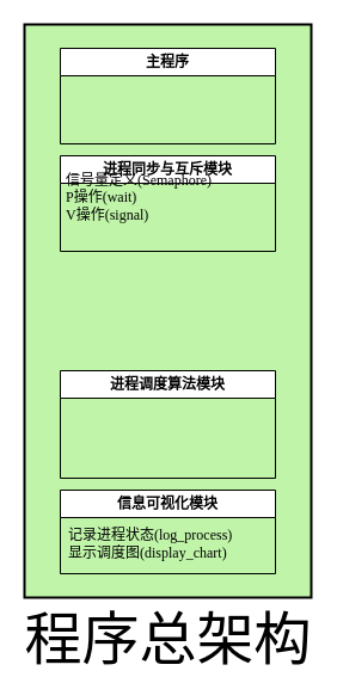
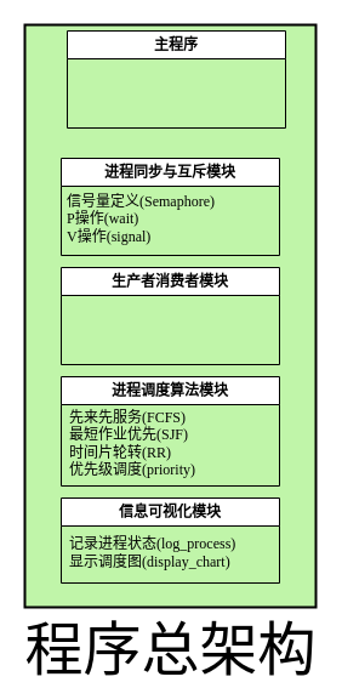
- <mxCell id="3" value="主程序" style="swimlane;whiteSpace=wrap;html=1;" vertex="1" parent="1"><mxGeometry x="50" y="40" width="180" height="80" as="geometry" /></mxCell>
+ <mxCell id="3" value="主程序" style="swimlane;whiteSpace=wrap;html=1;" vertex="1" parent="1"><mxGeometry x="55" y="25" width="180" height="80" as="geometry" /></mxCell>
- <mxCell id="5" value="&lt;font face=&quot;Lucida Console&quot;&gt;信号量定义(Semaphore)&lt;br&gt;P操作(wait)&lt;br&gt;V操作(signal)&amp;nbsp;&lt;/font&gt;" style="text;html=1;align=left;verticalAlign=middle;whiteSpace=wrap;rounded=0;" vertex="1" parent="4"><mxGeometry x="2.5" y="10" width="165" height="50" as="geometry" /></mxCell>
+ <mxCell id="5" value="&lt;font face=&quot;Lucida Console&quot;&gt;信号量定义(Semaphore)&lt;br&gt;P操作(wait)&lt;br&gt;V操作(signal)&amp;nbsp;&lt;/font&gt;" style="text;html=1;align=left;verticalAlign=middle;whiteSpace=wrap;rounded=0;" vertex="1" parent="4"><mxGeometry x="2.5" y="25" width="165" height="50" as="geometry" /></mxCell>
+ <mxCell id="6" value="生产者消费者模块" style="swimlane;whiteSpace=wrap;html=1;" vertex="1" parent="1"><mxGeometry x="50" y="220" width="180" height="80" as="geometry" /></mxCell>
+ <mxCell id="8" value="&lt;font face=&quot;Lucida Console&quot;&gt;先来先服务(FCFS)&lt;br&gt;最短作业优先(SJF)&lt;br&gt;时间片轮转(RR)&lt;br&gt;优先级调度(priority)&lt;/font&gt;" style="text;html=1;align=left;verticalAlign=middle;whiteSpace=wrap;rounded=0;" vertex="1" parent="7"><mxGeometry x="5" y="30" width="165" height="50" as="geometry" /></mxCell>
